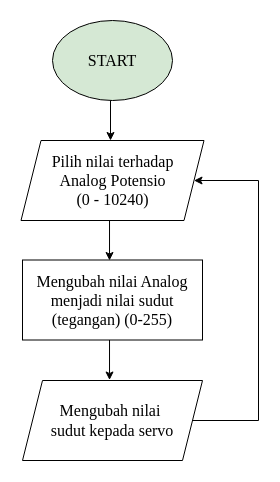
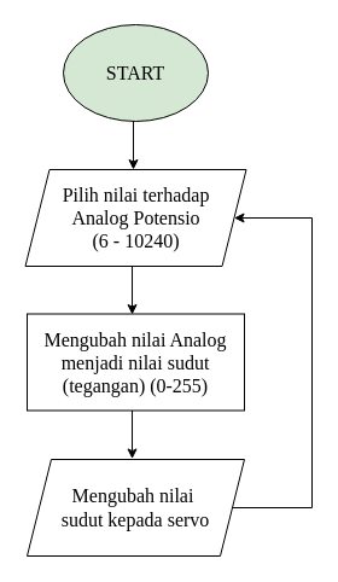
- <mxCell id="4" value="&lt;font size=&quot;3&quot; face=&quot;Comic Sans MS&quot;&gt;Pilih nilai terhadap&lt;/font&gt;&lt;div&gt;&lt;font size=&quot;3&quot; face=&quot;Comic Sans MS&quot;&gt;Analog Potensio&lt;/font&gt;&lt;/div&gt;&lt;div&gt;&lt;font size=&quot;3&quot; face=&quot;Comic Sans MS&quot;&gt;(0 - 10240)&lt;/font&gt;&lt;/div&gt;" style="shape=parallelogram;perimeter=parallelogramPerimeter;whiteSpace=wrap;html=1;fixedSize=1;" vertex="1" parent="1"><mxGeometry x="20.5" y="140" width="183" height="80" as="geometry" /></mxCell>
+ <mxCell id="4" value="&lt;font size=&quot;3&quot; face=&quot;Comic Sans MS&quot;&gt;Pilih nilai terhadap&lt;/font&gt;&lt;div&gt;&lt;font size=&quot;3&quot; face=&quot;Comic Sans MS&quot;&gt;Analog Potensio&lt;/font&gt;&lt;/div&gt;&lt;div&gt;&lt;font size=&quot;3&quot; face=&quot;Comic Sans MS&quot;&gt;(6 - 10240)&lt;/font&gt;&lt;/div&gt;" style="shape=parallelogram;perimeter=parallelogramPerimeter;whiteSpace=wrap;html=1;fixedSize=1;" vertex="1" parent="1"><mxGeometry x="20.5" y="140" width="183" height="80" as="geometry" /></mxCell>
